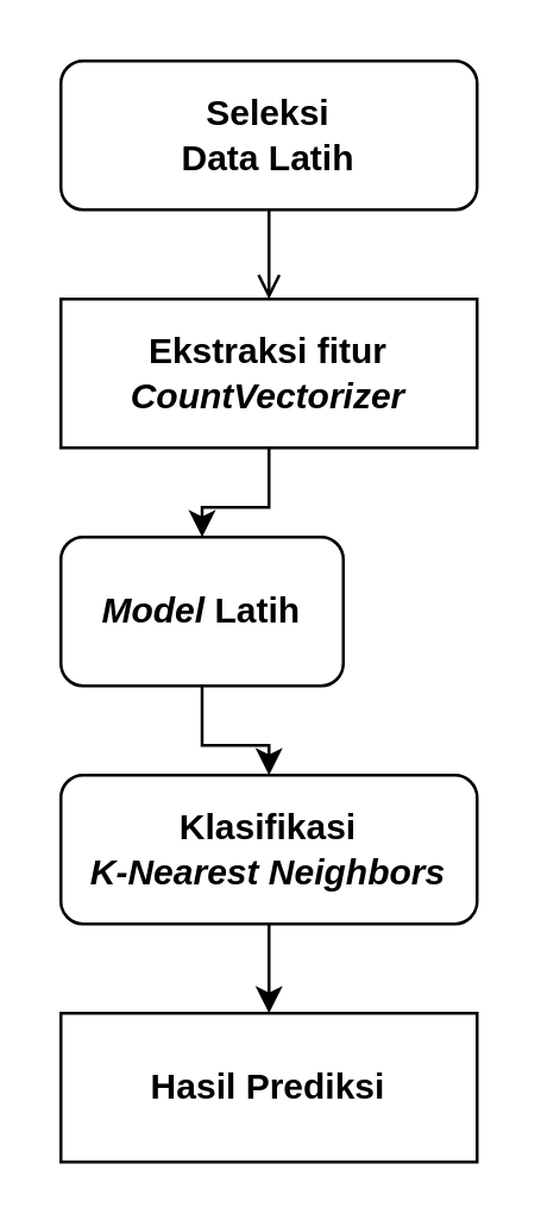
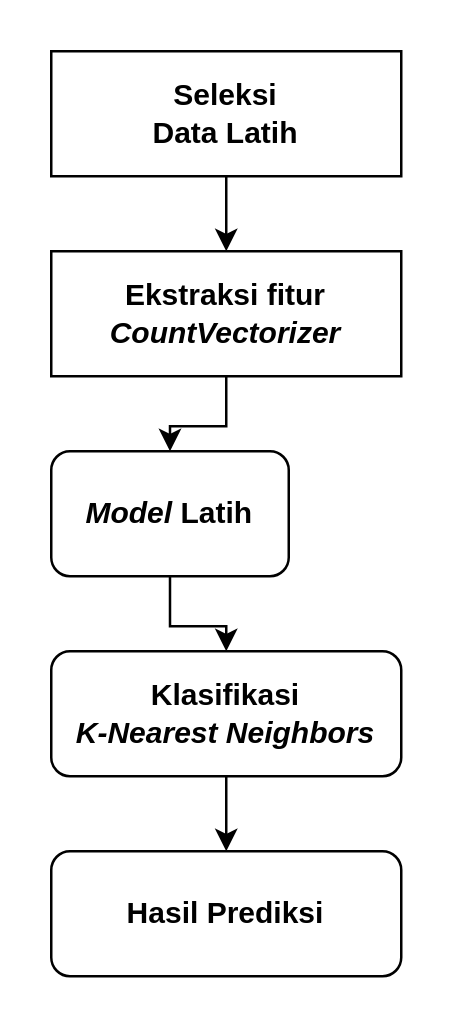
- <mxCell id="3" value="&lt;b&gt;Seleksi &lt;br&gt;Data Latih&lt;br&gt;&lt;/b&gt;" style="rounded=1;whiteSpace=wrap;html=1;" parent="1" vertex="1"><mxGeometry x="20" y="20" width="140" height="50" as="geometry" /></mxCell>
+ <mxCell id="3" value="&lt;b&gt;Seleksi &lt;br&gt;Data Latih&lt;br&gt;&lt;/b&gt;" style="whiteSpace=wrap;html=1;rounded=0;" parent="1" vertex="1"><mxGeometry x="20" y="20" width="140" height="50" as="geometry" /></mxCell>
- <mxCell id="2" style="edgeStyle=orthogonalEdgeStyle;rounded=0;orthogonalLoop=1;jettySize=auto;html=1;entryX=0.5;entryY=0;entryDx=0;entryDy=0;endArrow=open;" parent="1" source="3" target="5" edge="1"><mxGeometry relative="1" as="geometry" /></mxCell>
+ <mxCell id="2" style="edgeStyle=orthogonalEdgeStyle;rounded=0;orthogonalLoop=1;jettySize=auto;html=1;entryX=0.5;entryY=0;entryDx=0;entryDy=0;" parent="1" source="3" target="5" edge="1"><mxGeometry relative="1" as="geometry" /></mxCell>
- <mxCell id="10" value="&lt;b&gt;Hasil Prediksi&lt;br&gt;&lt;/b&gt;" style="whiteSpace=wrap;html=1;rounded=0;" vertex="1" parent="1"><mxGeometry x="20" y="340" width="140" height="50" as="geometry" /></mxCell>
+ <mxCell id="10" value="&lt;b&gt;Hasil Prediksi&lt;br&gt;&lt;/b&gt;" style="rounded=1;whiteSpace=wrap;html=1;" vertex="1" parent="1"><mxGeometry x="20" y="340" width="140" height="50" as="geometry" /></mxCell>
